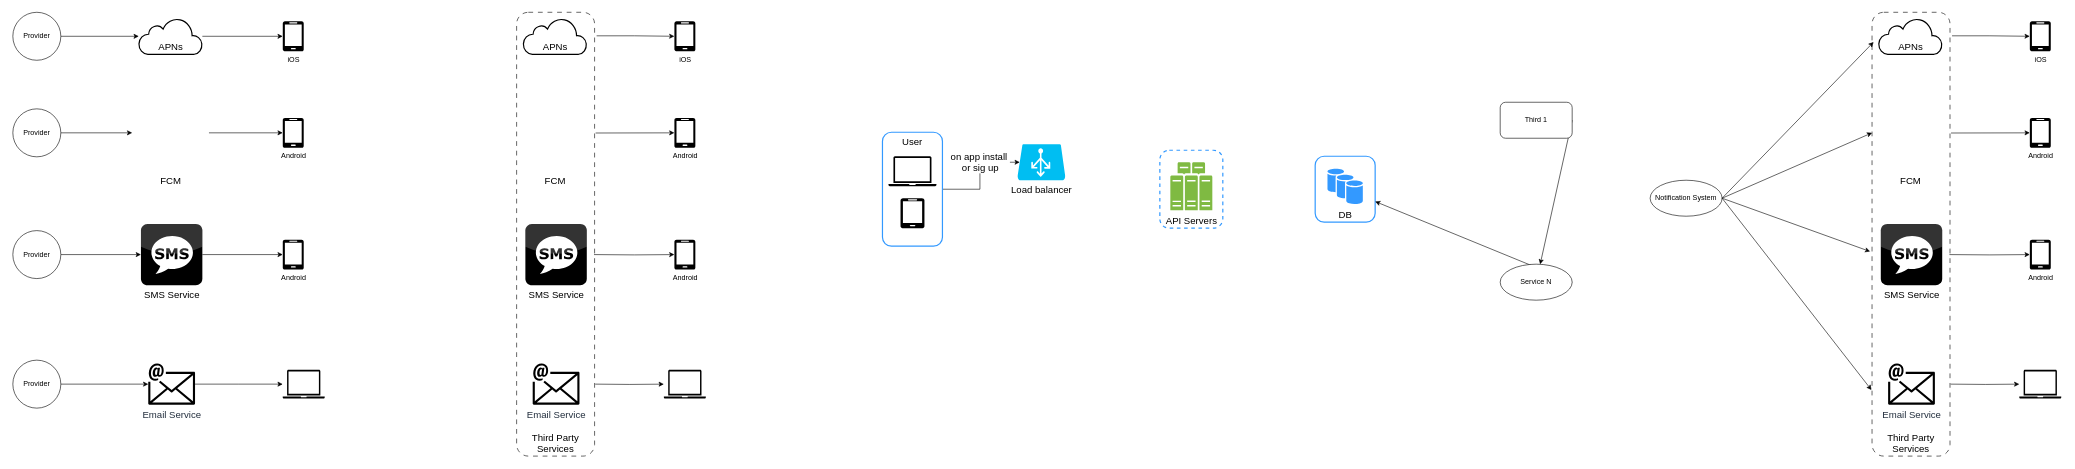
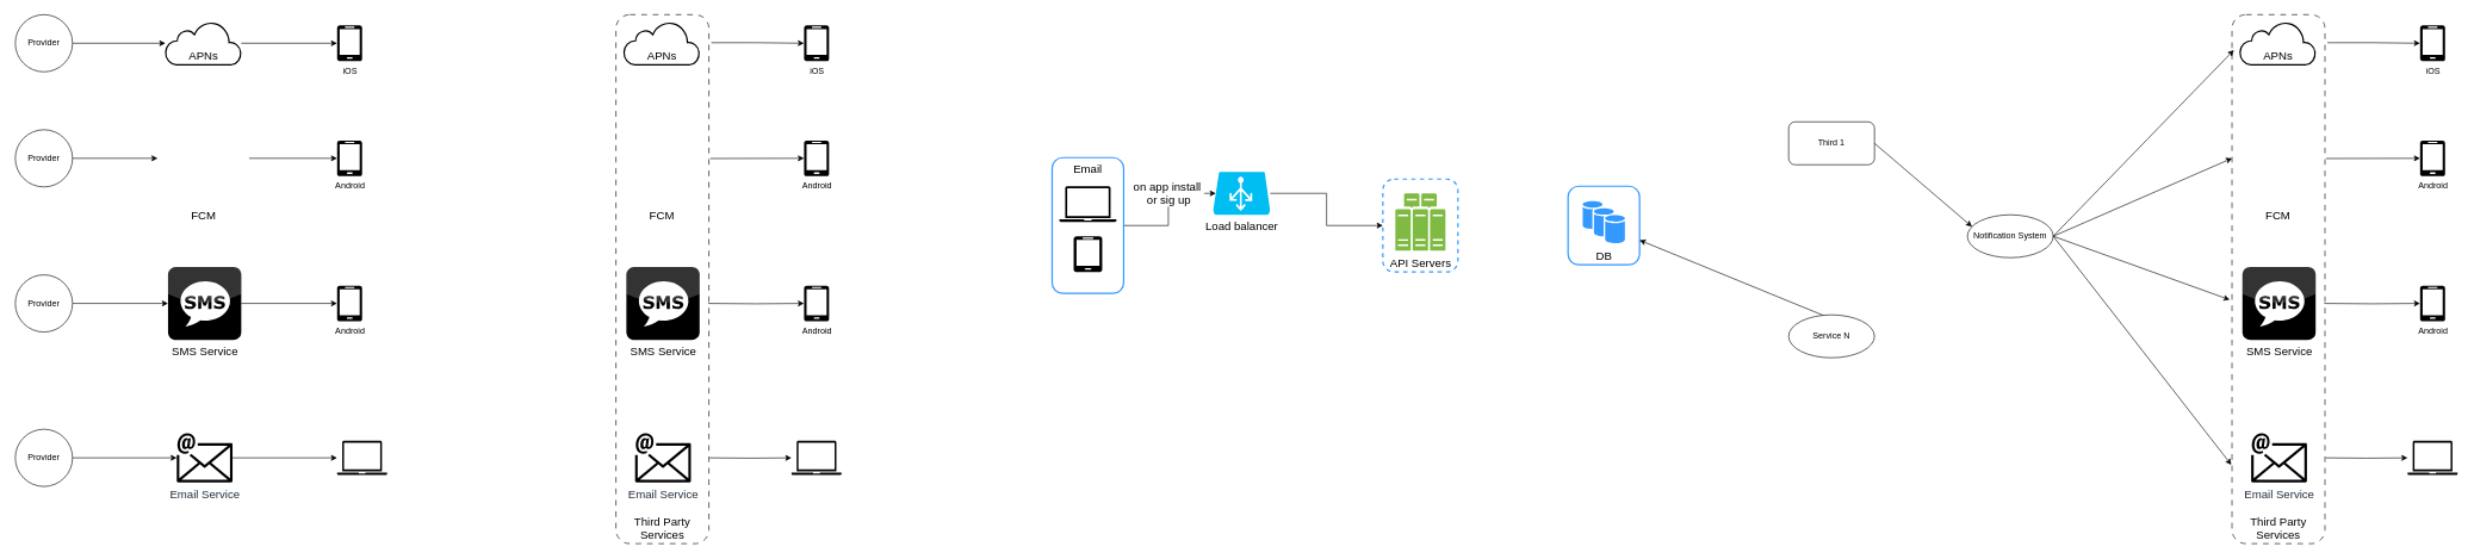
- <mxCell id="4" value="User" style="rounded=1;whiteSpace=wrap;html=1;verticalAlign=top;fontSize=16;fillColor=none;strokeColor=#3399FF;strokeWidth=2;" vertex="1" parent="1"><mxGeometry x="1470" y="220" width="100" height="190" as="geometry" /></mxCell>
+ <mxCell id="4" value="Email" style="rounded=1;whiteSpace=wrap;html=1;verticalAlign=top;fontSize=16;fillColor=none;strokeColor=#3399FF;strokeWidth=2;" vertex="1" parent="1"><mxGeometry x="1470" y="220" width="100" height="190" as="geometry" /></mxCell>
+ <mxCell id="40" style="edgeStyle=orthogonalEdgeStyle;rounded=0;orthogonalLoop=1;jettySize=auto;html=1;entryX=0;entryY=0.5;entryDx=0;entryDy=0;" edge="1" parent="1" source="41" target="43"><mxGeometry relative="1" as="geometry" /></mxCell>
- <mxCell id="63" style="rounded=0;orthogonalLoop=1;jettySize=auto;html=1;exitX=1;exitY=0.5;exitDx=0;exitDy=0;" edge="1" parent="1" source="64" target="66"><mxGeometry relative="1" as="geometry" /></mxCell>
+ <mxCell id="63" style="rounded=0;orthogonalLoop=1;jettySize=auto;html=1;entryX=0;entryY=0.25;entryDx=0;entryDy=0;exitX=1;exitY=0.5;exitDx=0;exitDy=0;" edge="1" parent="1" source="64" target="59"><mxGeometry relative="1" as="geometry" /></mxCell>
